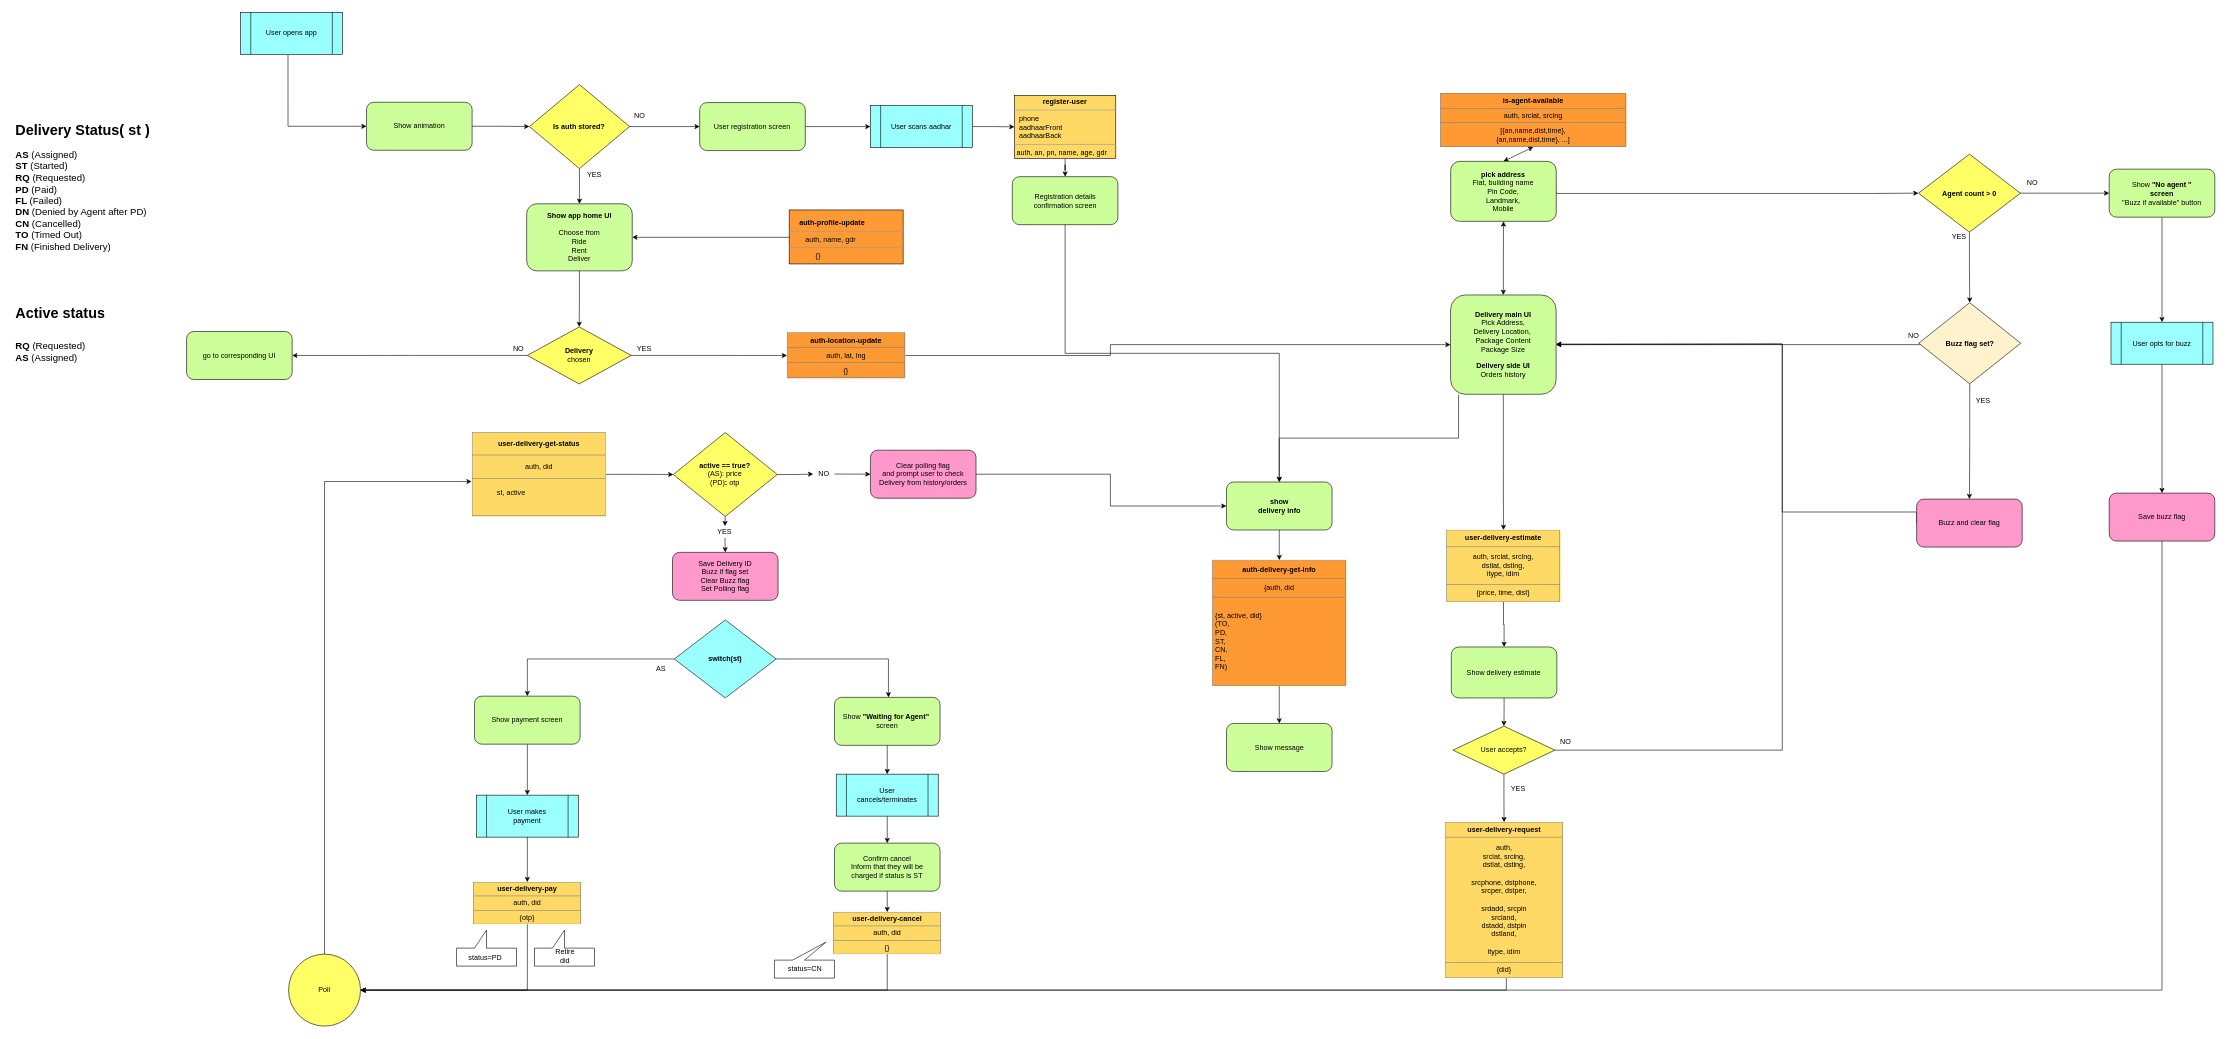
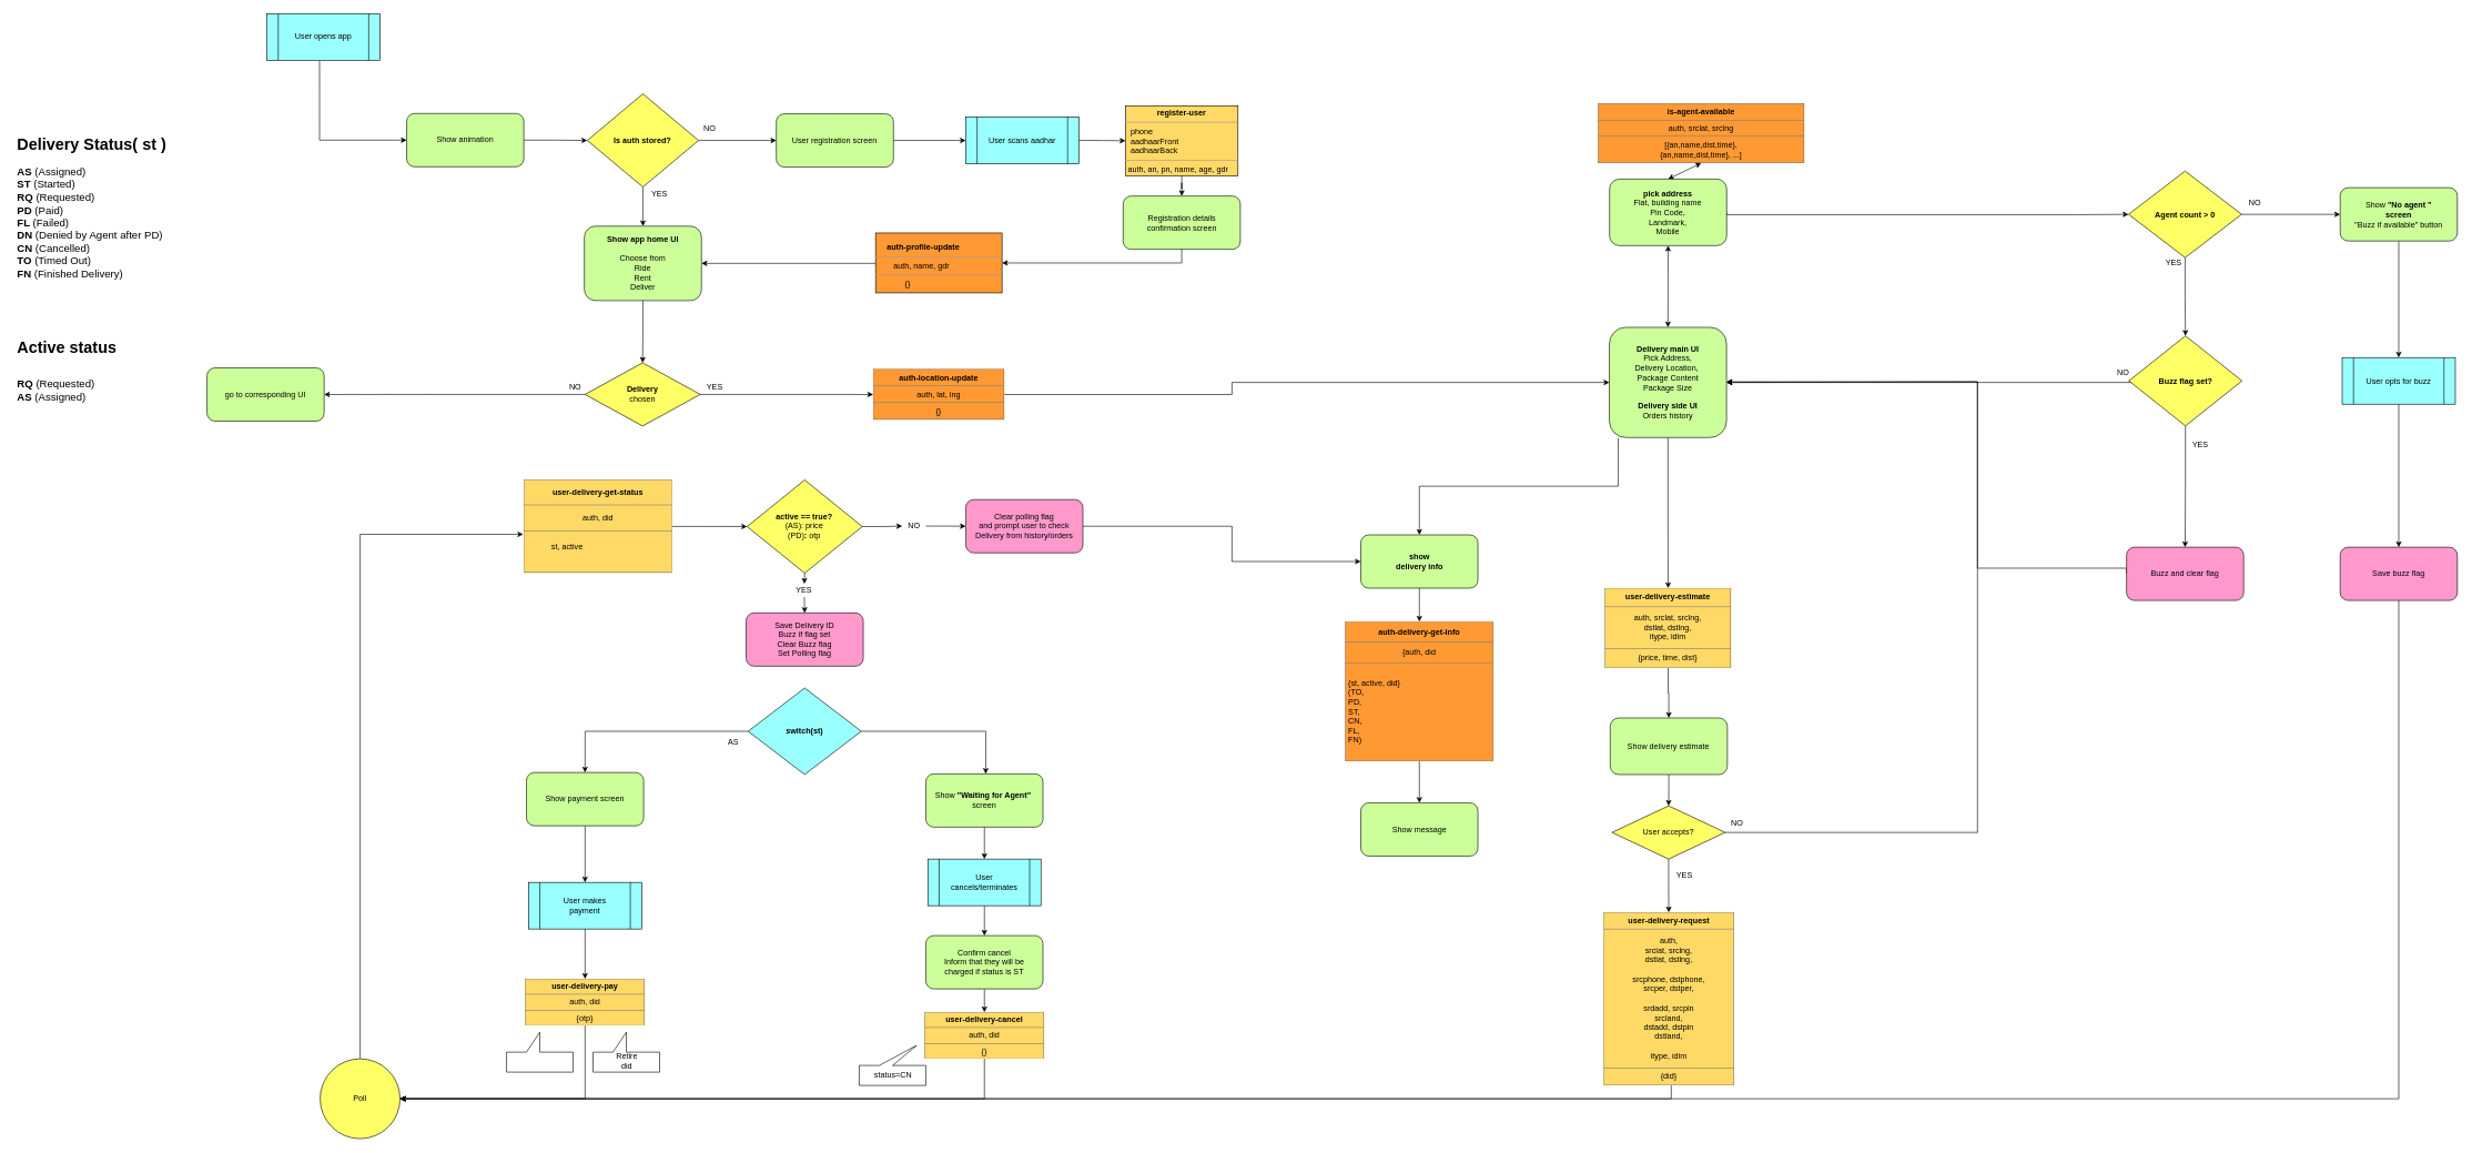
- <mxCell id="36" value="&lt;b&gt;Buzz flag set?&lt;/b&gt;" style="rhombus;whiteSpace=wrap;html=1;fillColor=#fff2cc;" parent="1" vertex="1"><mxGeometry x="3197.5" y="504" width="170" height="135.25" as="geometry" /></mxCell>
+ <mxCell id="36" value="&lt;b&gt;Buzz flag set?&lt;/b&gt;" style="rhombus;whiteSpace=wrap;html=1;fillColor=#FFFF66;" parent="1" vertex="1"><mxGeometry x="3197.5" y="504" width="170" height="135.25" as="geometry" /></mxCell>
- <mxCell id="58" style="edgeStyle=orthogonalEdgeStyle;rounded=0;orthogonalLoop=1;jettySize=auto;html=1;exitX=0.5;exitY=1;exitDx=0;exitDy=0;strokeColor=#000000;" parent="1" source="20" target="41" edge="1"><mxGeometry relative="1" as="geometry"><mxPoint x="2340" y="250" as="sourcePoint" /><mxPoint x="2340.5" y="300" as="targetPoint" /></mxGeometry></mxCell>
+ <mxCell id="58" style="edgeStyle=orthogonalEdgeStyle;rounded=0;orthogonalLoop=1;jettySize=auto;html=1;exitX=0.5;exitY=1;exitDx=0;exitDy=0;strokeColor=#000000;" parent="1" source="20" target="61" edge="1"><mxGeometry relative="1" as="geometry"><mxPoint x="2340" y="250" as="sourcePoint" /><mxPoint x="2340.5" y="300" as="targetPoint" /></mxGeometry></mxCell>
- <mxCell id="33" value="Buzz and clear flag" style="rounded=1;whiteSpace=wrap;html=1;fillColor=#FF99CC;" parent="1" vertex="1"><mxGeometry x="3194" y="831.49" width="176" height="80" as="geometry" /></mxCell>
+ <mxCell id="33" value="Buzz and clear flag" style="rounded=1;whiteSpace=wrap;html=1;fillColor=#FF99CC;" parent="1" vertex="1"><mxGeometry x="3194" y="821.49" width="176" height="80" as="geometry" /></mxCell>
- <mxCell id="110" value="status=PD" style="text;html=1;strokeColor=none;fillColor=none;align=center;verticalAlign=middle;whiteSpace=wrap;rounded=0;" parent="1" vertex="1"><mxGeometry x="787.7" y="1587" width="40" height="20" as="geometry" /></mxCell>
